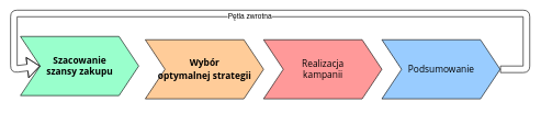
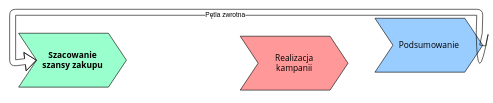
- <mxCell id="3" value="&lt;font face=&quot;Open sans&quot; data-font-src=&quot;https://fonts.googleapis.com/css?family=Open+sans&quot; style=&quot;font-size: 14px&quot;&gt;&lt;b&gt;Wybór &lt;br&gt;optymalnej strategii&lt;/b&gt;&lt;/font&gt;" style="html=1;shadow=0;dashed=0;align=center;verticalAlign=middle;shape=mxgraph.arrows2.arrow;dy=0;dx=30;notch=30;fillColor=#FFCC99;fontSize=16;" parent="1" vertex="1"><mxGeometry x="220" y="60" width="180" height="90" as="geometry" /></mxCell>
- <mxCell id="5" value="&lt;font face=&quot;Open sans&quot; data-font-src=&quot;https://fonts.googleapis.com/css?family=Open+sans&quot; style=&quot;font-size: 14px&quot;&gt;Podsumowanie&lt;/font&gt;" style="html=1;shadow=0;dashed=0;align=center;verticalAlign=middle;shape=mxgraph.arrows2.arrow;dy=0;dx=30;notch=30;fillColor=#99CCFF;" parent="1" vertex="1"><mxGeometry x="580" y="60" width="180" height="90" as="geometry" /></mxCell>
+ <mxCell id="5" value="&lt;font face=&quot;Open sans&quot; data-font-src=&quot;https://fonts.googleapis.com/css?family=Open+sans&quot; style=&quot;font-size: 14px&quot;&gt;Podsumowanie&lt;/font&gt;" style="html=1;shadow=0;dashed=0;align=center;verticalAlign=middle;shape=mxgraph.arrows2.arrow;dy=0;dx=30;notch=30;fillColor=#99CCFF;" parent="1" vertex="1"><mxGeometry x="625" y="30" width="180" height="90" as="geometry" /></mxCell>
